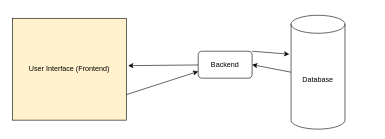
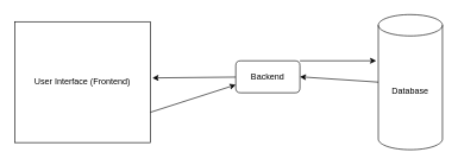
- <mxCell id="3" value="User Interface (Frontend)" style="rounded=0;whiteSpace=wrap;html=1;fillColor=#fff2cc;" vertex="1" parent="1"><mxGeometry x="20" y="30" width="190" height="170" as="geometry" /></mxCell>
+ <mxCell id="3" value="User Interface (Frontend)" style="rounded=0;whiteSpace=wrap;html=1;" vertex="1" parent="1"><mxGeometry x="20" y="30" width="190" height="170" as="geometry" /></mxCell>
- <mxCell id="5" value="Database" style="shape=cylinder3;whiteSpace=wrap;html=1;boundedLbl=1;backgroundOutline=1;size=15;" vertex="1" parent="1"><mxGeometry x="485" y="25" width="90" height="190" as="geometry" /></mxCell>
+ <mxCell id="5" value="Database" style="shape=cylinder3;whiteSpace=wrap;html=1;boundedLbl=1;backgroundOutline=1;size=15;" vertex="1" parent="1"><mxGeometry x="530" y="20" width="90" height="190" as="geometry" /></mxCell>
